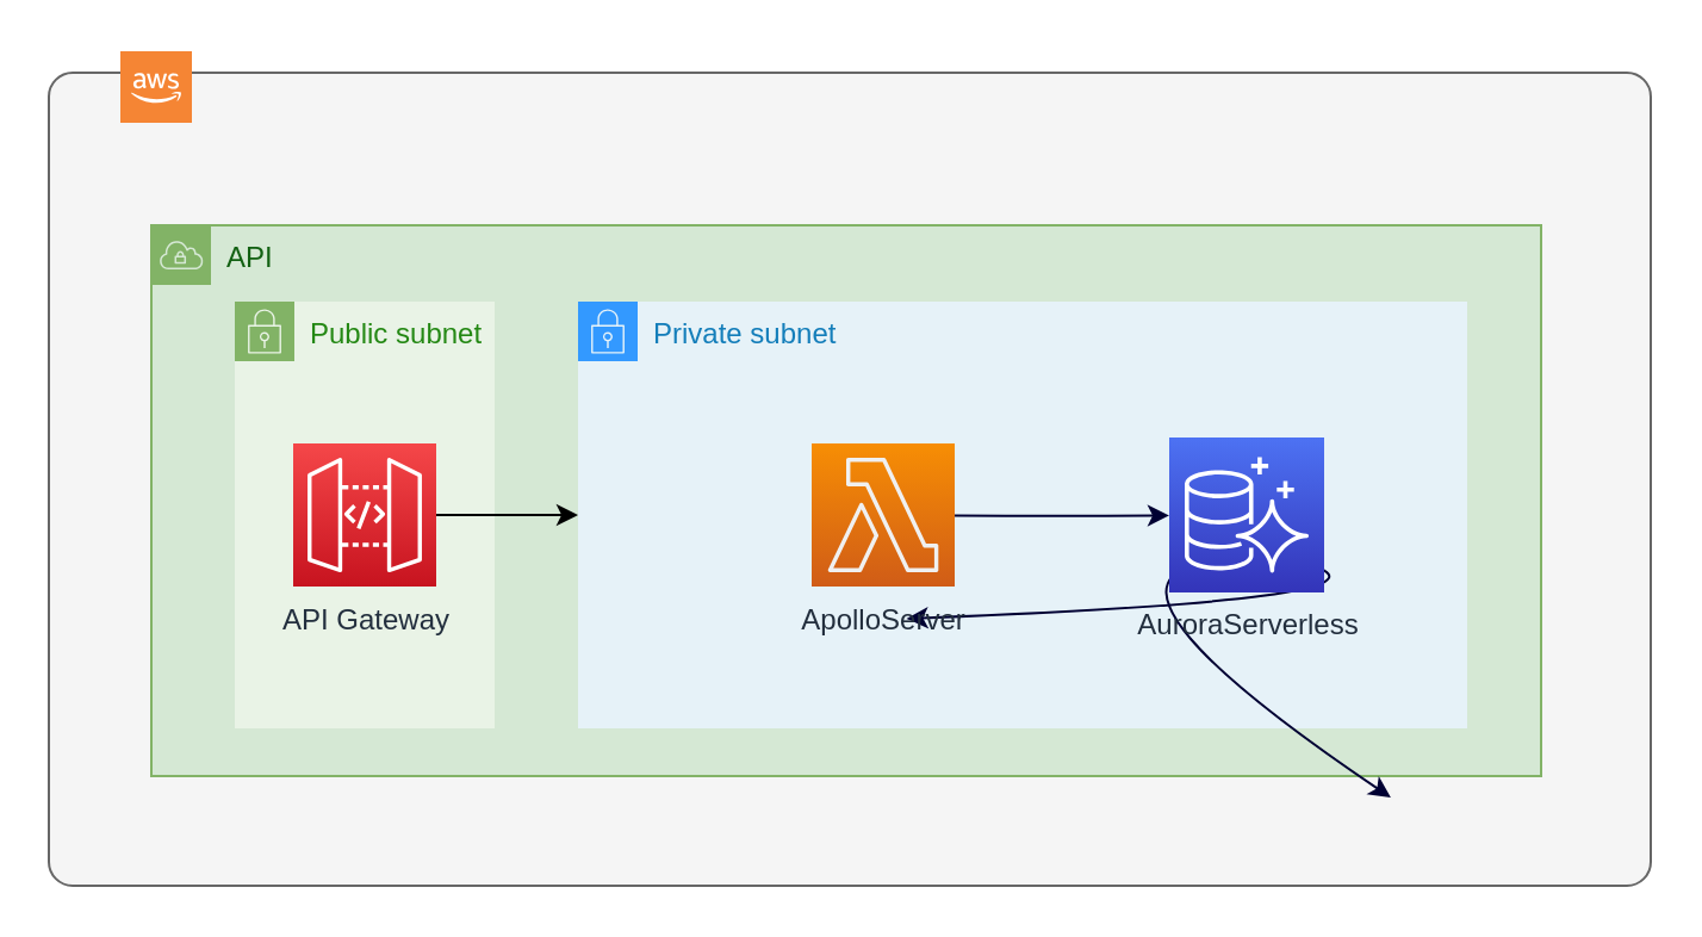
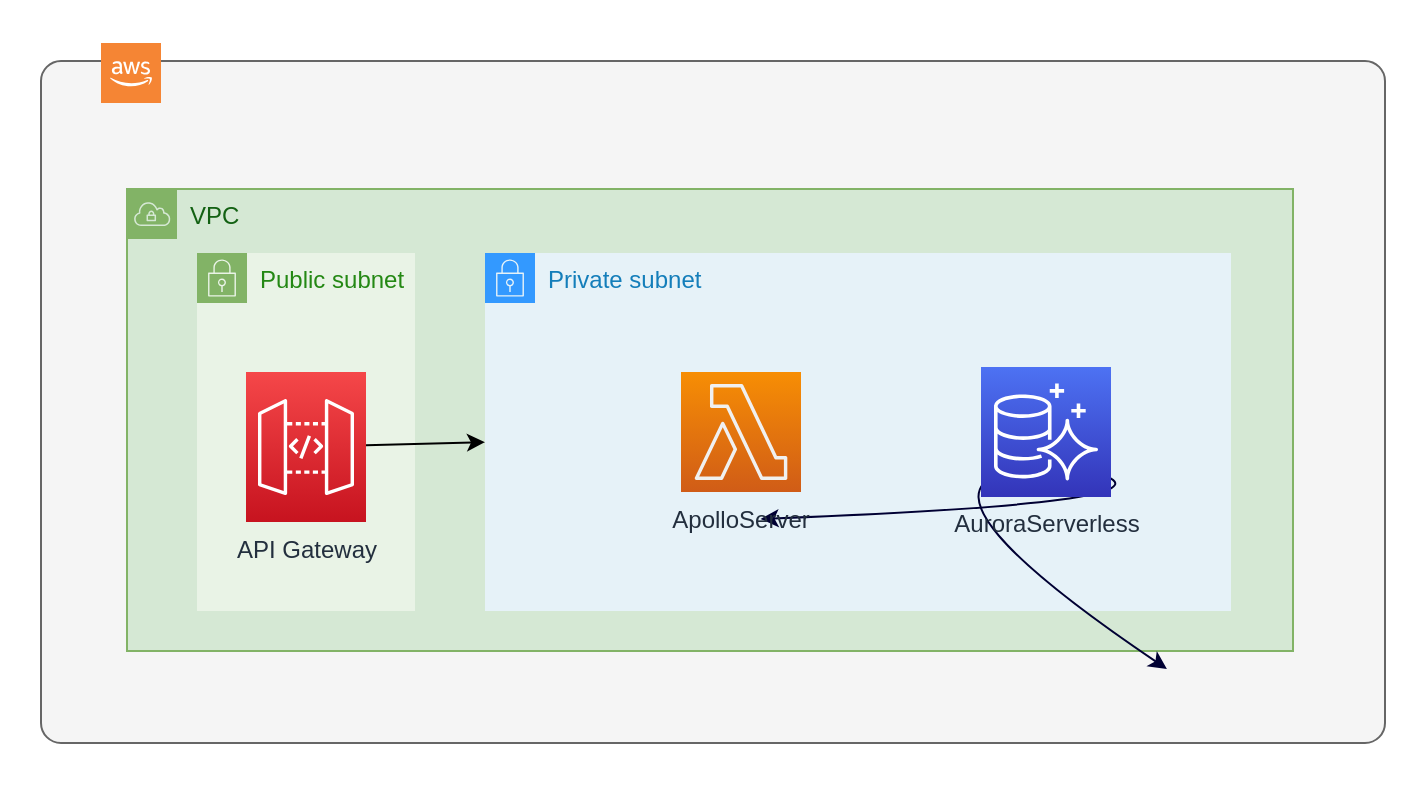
- <mxCell id="3" value="API" style="points=[[0,0],[0.25,0],[0.5,0],[0.75,0],[1,0],[1,0.25],[1,0.5],[1,0.75],[1,1],[0.75,1],[0.5,1],[0.25,1],[0,1],[0,0.75],[0,0.5],[0,0.25]];outlineConnect=0;html=1;whiteSpace=wrap;fontSize=12;fontStyle=0;shape=mxgraph.aws4.group;grIcon=mxgraph.aws4.group_vpc;strokeColor=#82b366;fillColor=#d5e8d4;verticalAlign=top;align=left;spacingLeft=30;dashed=0;fontColor=#136113;" parent="1" vertex="1"><mxGeometry x="63" y="94" width="583" height="231" as="geometry" /></mxCell>
+ <mxCell id="3" value="VPC" style="points=[[0,0],[0.25,0],[0.5,0],[0.75,0],[1,0],[1,0.25],[1,0.5],[1,0.75],[1,1],[0.75,1],[0.5,1],[0.25,1],[0,1],[0,0.75],[0,0.5],[0,0.25]];outlineConnect=0;html=1;whiteSpace=wrap;fontSize=12;fontStyle=0;shape=mxgraph.aws4.group;grIcon=mxgraph.aws4.group_vpc;strokeColor=#82b366;fillColor=#d5e8d4;verticalAlign=top;align=left;spacingLeft=30;dashed=0;fontColor=#136113;" parent="1" vertex="1"><mxGeometry x="63" y="94" width="583" height="231" as="geometry" /></mxCell>
- <mxCell id="11" value="API Gateway" style="outlineConnect=0;fontColor=#232F3E;gradientColor=#F54749;gradientDirection=north;fillColor=#C7131F;strokeColor=#ffffff;dashed=0;verticalLabelPosition=bottom;verticalAlign=top;align=center;html=1;fontSize=12;fontStyle=0;aspect=fixed;shape=mxgraph.aws4.resourceIcon;resIcon=mxgraph.aws4.api_gateway;" vertex="1" parent="1"><mxGeometry x="122.5" y="185.5" width="60" height="60" as="geometry" /></mxCell>
+ <mxCell id="11" value="API Gateway" style="outlineConnect=0;fontColor=#232F3E;gradientColor=#F54749;gradientDirection=north;fillColor=#C7131F;strokeColor=#ffffff;dashed=0;verticalLabelPosition=bottom;verticalAlign=top;align=center;html=1;fontSize=12;fontStyle=0;aspect=fixed;shape=mxgraph.aws4.resourceIcon;resIcon=mxgraph.aws4.api_gateway;" vertex="1" parent="1"><mxGeometry x="122.5" y="185.5" width="60" height="75" as="geometry" /></mxCell>
- <mxCell id="9" value="" style="curved=1;endArrow=classic;html=1;strokeColor=#000033;" parent="1" source="12" target="13" edge="1"><mxGeometry width="50" height="50" relative="1" as="geometry"><mxPoint x="372.14" y="444.86" as="sourcePoint" /><mxPoint x="208.072" y="525.94" as="targetPoint" /><Array as="points"><mxPoint x="440" y="216" /></Array></mxGeometry></mxCell>
